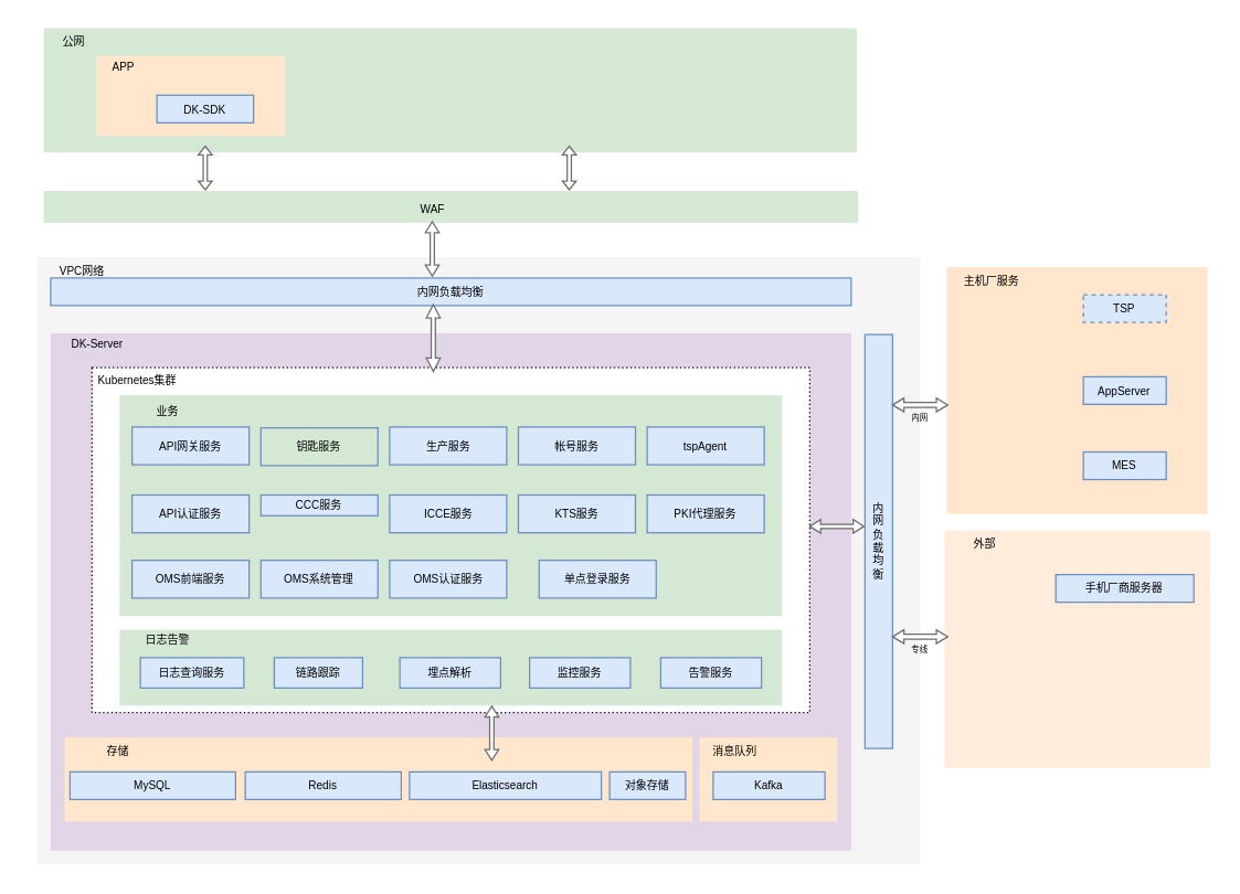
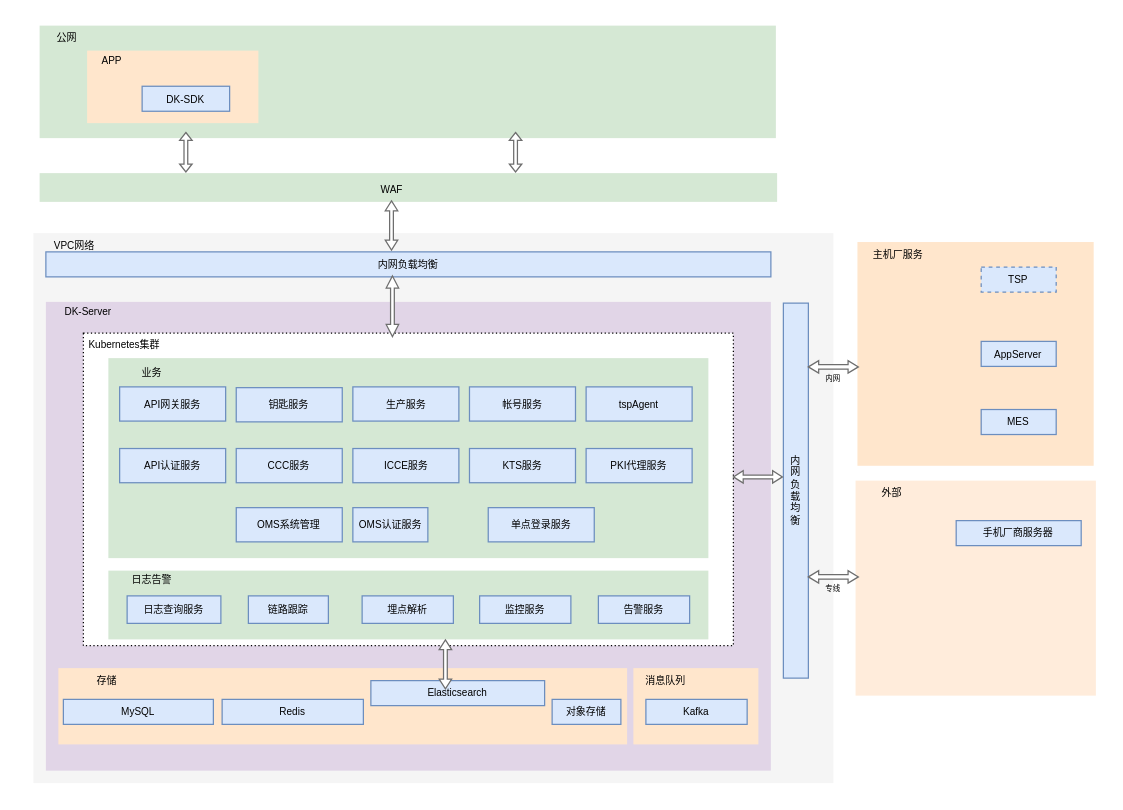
- <mxCell id="28" value="钥匙服务" style="rounded=0;whiteSpace=wrap;html=1;fillColor=#d5e8d4;strokeColor=#6c8ebf;fontSize=8;verticalAlign=middle;flipH=1;" parent="19" vertex="1"><mxGeometry x="93.295" y="-4.368" width="84.815" height="27.368" as="geometry" /></mxCell>
+ <mxCell id="28" value="钥匙服务" style="rounded=0;whiteSpace=wrap;html=1;fillColor=#dae8fc;strokeColor=#6c8ebf;fontSize=8;verticalAlign=middle;flipH=1;" parent="19" vertex="1"><mxGeometry x="93.295" y="-4.368" width="84.815" height="27.368" as="geometry" /></mxCell>
- <mxCell id="26" value="CCC服务" style="rounded=0;whiteSpace=wrap;html=1;fillColor=#dae8fc;strokeColor=#6c8ebf;fontSize=8;verticalAlign=middle;flipH=1;" parent="19" vertex="1"><mxGeometry x="93.296" y="44.316" width="84.815" height="15" as="geometry" /></mxCell>
+ <mxCell id="26" value="CCC服务" style="rounded=0;whiteSpace=wrap;html=1;fillColor=#dae8fc;strokeColor=#6c8ebf;fontSize=8;verticalAlign=middle;flipH=1;" parent="19" vertex="1"><mxGeometry x="93.296" y="44.316" width="84.815" height="27.368" as="geometry" /></mxCell>
- <mxCell id="29" value="OMS前端服务" style="rounded=0;whiteSpace=wrap;html=1;fillColor=#dae8fc;strokeColor=#6c8ebf;fontSize=8;verticalAlign=middle;" parent="19" vertex="1"><mxGeometry y="91.632" width="84.815" height="27.368" as="geometry" /></mxCell>
- <mxCell id="25" value="OMS认证服务" style="rounded=0;whiteSpace=wrap;html=1;fillColor=#dae8fc;strokeColor=#6c8ebf;fontSize=8;verticalAlign=middle;" parent="19" vertex="1"><mxGeometry x="186.593" y="91.632" width="84.815" height="27.368" as="geometry" /></mxCell>
+ <mxCell id="25" value="OMS认证服务" style="rounded=0;whiteSpace=wrap;html=1;fillColor=#dae8fc;strokeColor=#6c8ebf;fontSize=8;verticalAlign=middle;" parent="19" vertex="1"><mxGeometry x="186.593" y="91.632" width="60" height="27.368" as="geometry" /></mxCell>
- <mxCell id="16" value="Elasticsearch" style="rounded=0;whiteSpace=wrap;html=1;fillColor=#dae8fc;strokeColor=#6c8ebf;fontSize=8;" parent="1" vertex="1"><mxGeometry x="296" y="559" width="139" height="20" as="geometry" /></mxCell>
+ <mxCell id="16" value="Elasticsearch" style="rounded=0;whiteSpace=wrap;html=1;fillColor=#dae8fc;strokeColor=#6c8ebf;fontSize=8;" parent="1" vertex="1"><mxGeometry x="296" y="544" width="139" height="20" as="geometry" /></mxCell>
